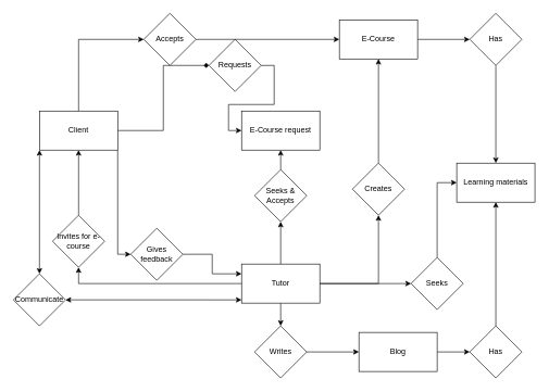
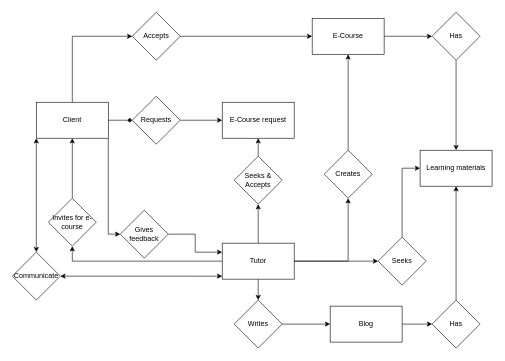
- <mxCell id="7" value="Requests" style="rhombus;whiteSpace=wrap;html=1;" vertex="1" parent="1"><mxGeometry x="320" y="60" width="80" height="80" as="geometry" /></mxCell>
+ <mxCell id="7" value="Requests" style="rhombus;whiteSpace=wrap;html=1;" vertex="1" parent="1"><mxGeometry x="220" y="160" width="80" height="80" as="geometry" /></mxCell>
